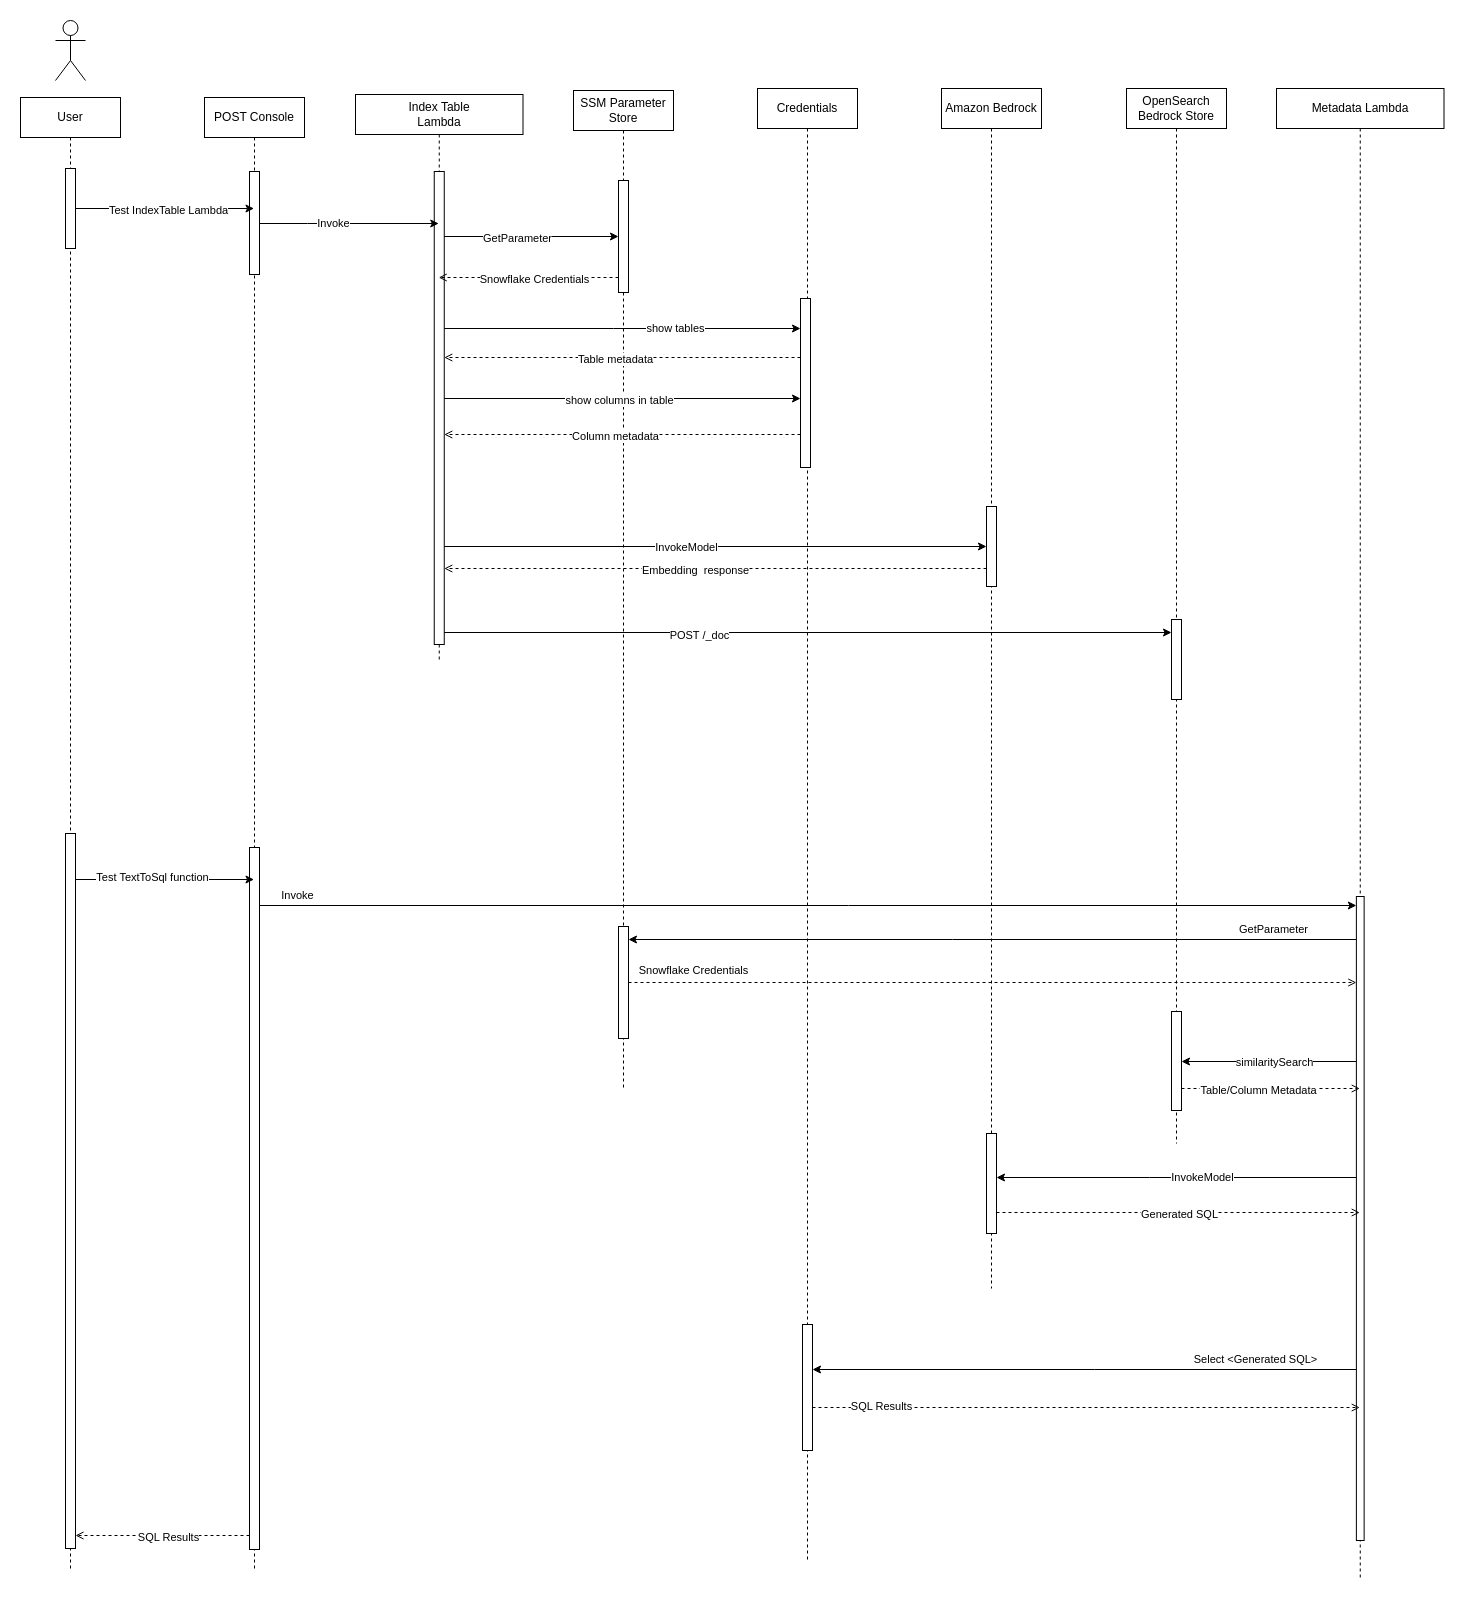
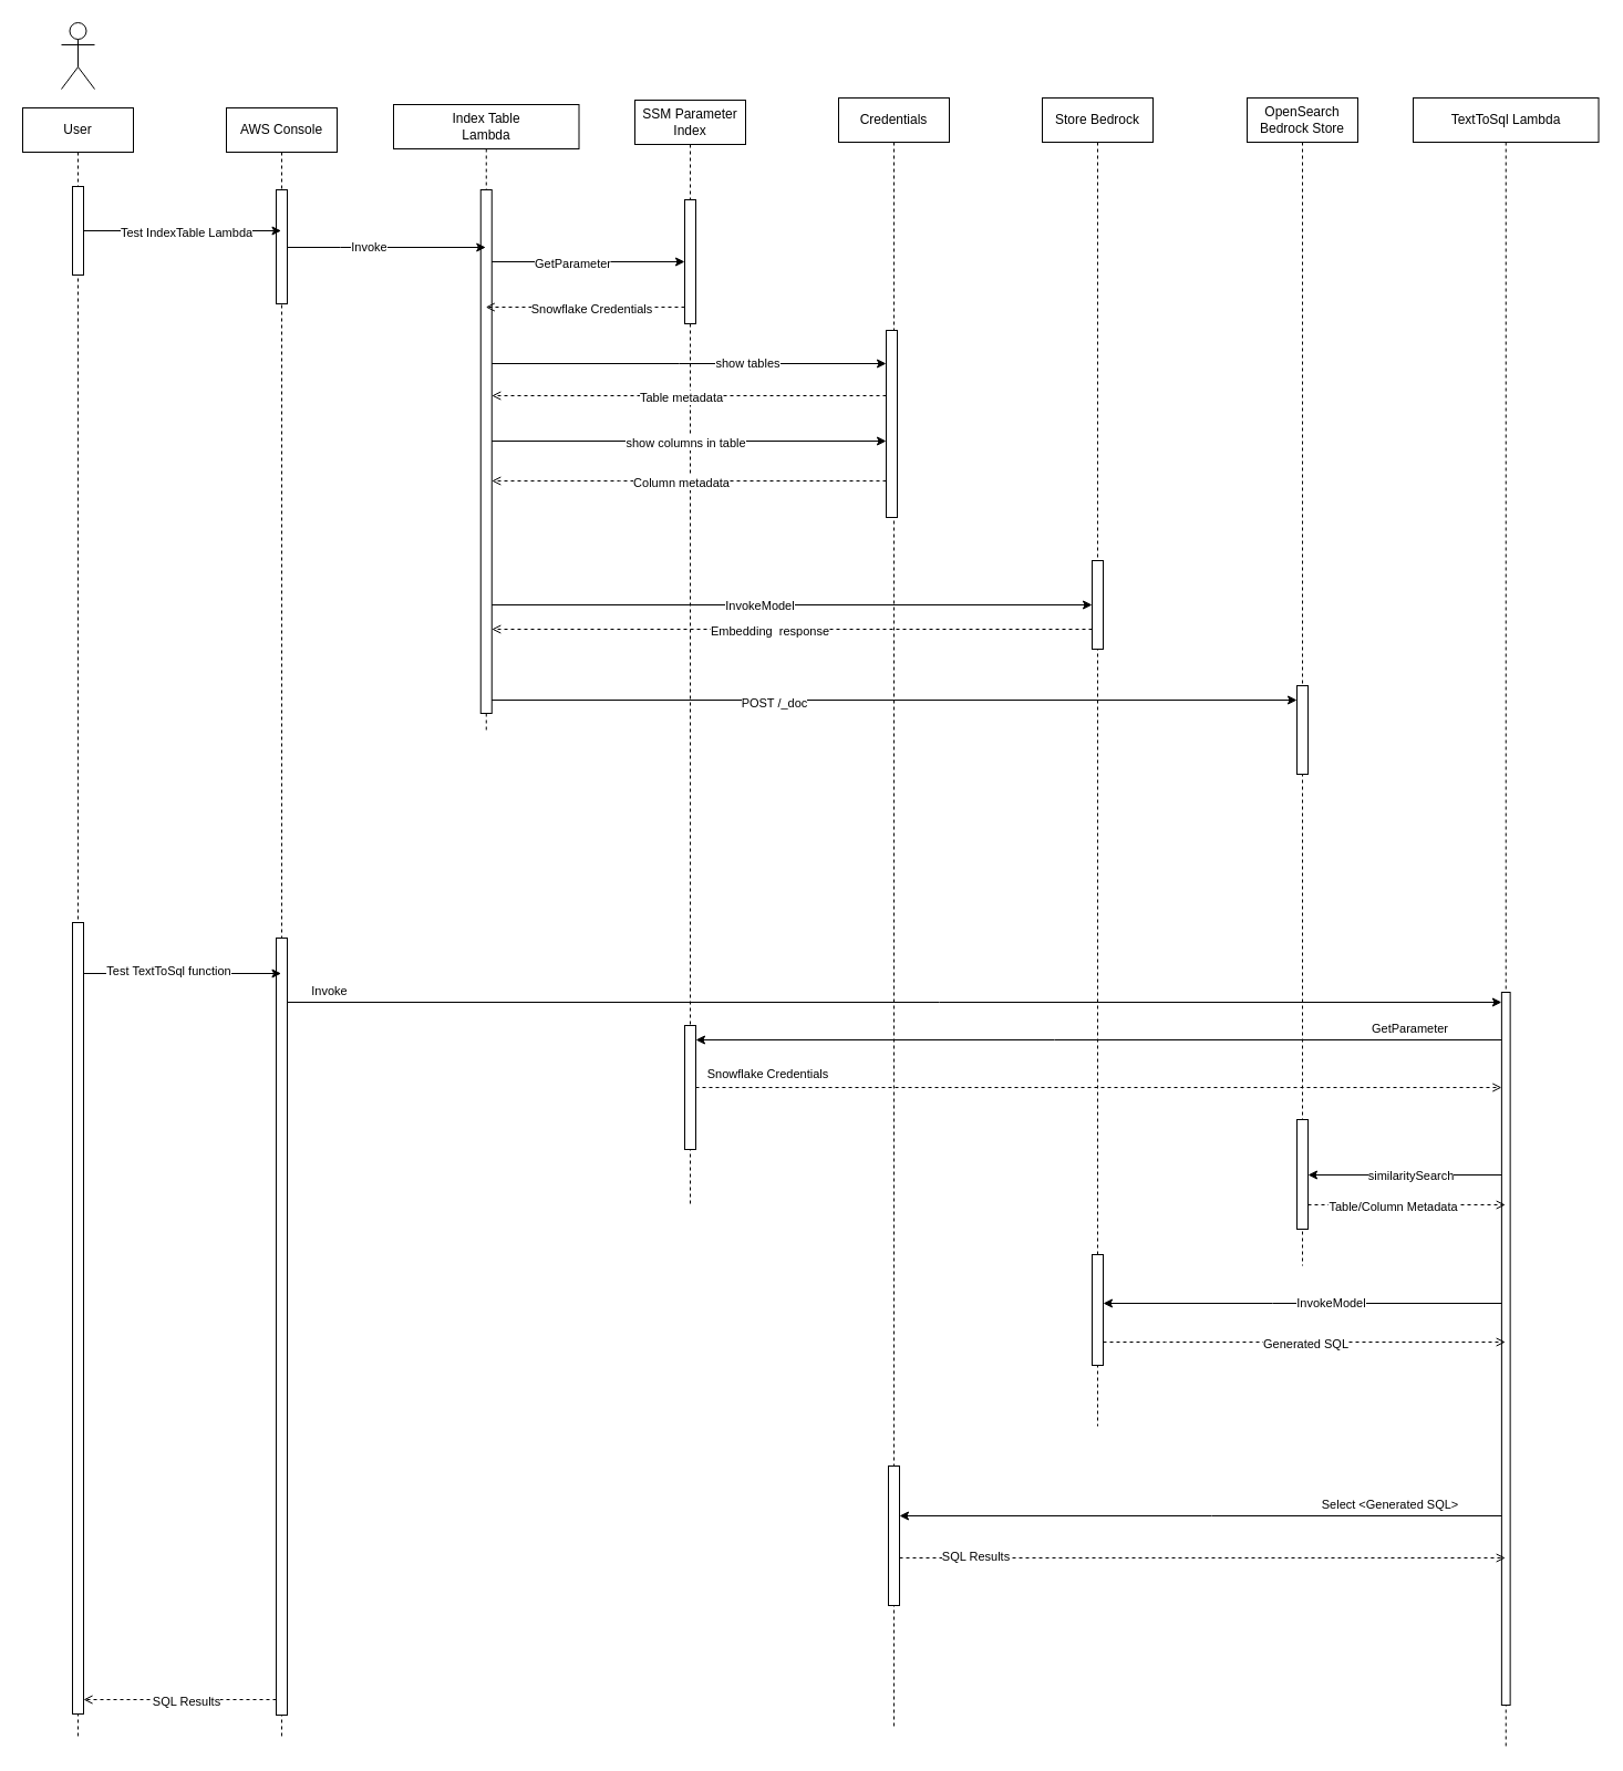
- <mxCell id="12" value="Amazon Bedrock" style="shape=umlLifeline;perimeter=lifelinePerimeter;whiteSpace=wrap;html=1;container=1;dropTarget=0;collapsible=0;recursiveResize=0;outlineConnect=0;portConstraint=eastwest;newEdgeStyle={&quot;edgeStyle&quot;:&quot;elbowEdgeStyle&quot;,&quot;elbow&quot;:&quot;vertical&quot;,&quot;curved&quot;:0,&quot;rounded&quot;:0};" vertex="1" parent="1"><mxGeometry x="941" y="88" width="100" height="1200" as="geometry" /></mxCell>
+ <mxCell id="12" value="Store Bedrock" style="shape=umlLifeline;perimeter=lifelinePerimeter;whiteSpace=wrap;html=1;container=1;dropTarget=0;collapsible=0;recursiveResize=0;outlineConnect=0;portConstraint=eastwest;newEdgeStyle={&quot;edgeStyle&quot;:&quot;elbowEdgeStyle&quot;,&quot;elbow&quot;:&quot;vertical&quot;,&quot;curved&quot;:0,&quot;rounded&quot;:0};" vertex="1" parent="1"><mxGeometry x="941" y="88" width="100" height="1200" as="geometry" /></mxCell>
- <mxCell id="48" value="Metadata Lambda" style="shape=umlLifeline;perimeter=lifelinePerimeter;whiteSpace=wrap;html=1;container=1;dropTarget=0;collapsible=0;recursiveResize=0;outlineConnect=0;portConstraint=eastwest;newEdgeStyle={&quot;edgeStyle&quot;:&quot;elbowEdgeStyle&quot;,&quot;elbow&quot;:&quot;vertical&quot;,&quot;curved&quot;:0,&quot;rounded&quot;:0};" vertex="1" parent="1"><mxGeometry x="1276" y="88" width="167.5" height="1490" as="geometry" /></mxCell>
+ <mxCell id="48" value="TextToSql Lambda" style="shape=umlLifeline;perimeter=lifelinePerimeter;whiteSpace=wrap;html=1;container=1;dropTarget=0;collapsible=0;recursiveResize=0;outlineConnect=0;portConstraint=eastwest;newEdgeStyle={&quot;edgeStyle&quot;:&quot;elbowEdgeStyle&quot;,&quot;elbow&quot;:&quot;vertical&quot;,&quot;curved&quot;:0,&quot;rounded&quot;:0};" vertex="1" parent="1"><mxGeometry x="1276" y="88" width="167.5" height="1490" as="geometry" /></mxCell>
- <mxCell id="18" value="SSM Parameter Store" style="shape=umlLifeline;perimeter=lifelinePerimeter;whiteSpace=wrap;html=1;container=1;dropTarget=0;collapsible=0;recursiveResize=0;outlineConnect=0;portConstraint=eastwest;newEdgeStyle={&quot;edgeStyle&quot;:&quot;elbowEdgeStyle&quot;,&quot;elbow&quot;:&quot;vertical&quot;,&quot;curved&quot;:0,&quot;rounded&quot;:0};" vertex="1" parent="1"><mxGeometry x="573" y="90" width="100" height="999" as="geometry" /></mxCell>
+ <mxCell id="18" value="SSM Parameter Index" style="shape=umlLifeline;perimeter=lifelinePerimeter;whiteSpace=wrap;html=1;container=1;dropTarget=0;collapsible=0;recursiveResize=0;outlineConnect=0;portConstraint=eastwest;newEdgeStyle={&quot;edgeStyle&quot;:&quot;elbowEdgeStyle&quot;,&quot;elbow&quot;:&quot;vertical&quot;,&quot;curved&quot;:0,&quot;rounded&quot;:0};" vertex="1" parent="1"><mxGeometry x="573" y="90" width="100" height="999" as="geometry" /></mxCell>
- <mxCell id="7" value="POST Console" style="shape=umlLifeline;perimeter=lifelinePerimeter;whiteSpace=wrap;html=1;container=1;dropTarget=0;collapsible=0;recursiveResize=0;outlineConnect=0;portConstraint=eastwest;newEdgeStyle={&quot;edgeStyle&quot;:&quot;elbowEdgeStyle&quot;,&quot;elbow&quot;:&quot;vertical&quot;,&quot;curved&quot;:0,&quot;rounded&quot;:0};" vertex="1" parent="1"><mxGeometry x="204" y="97" width="100" height="1473" as="geometry" /></mxCell>
+ <mxCell id="7" value="AWS Console" style="shape=umlLifeline;perimeter=lifelinePerimeter;whiteSpace=wrap;html=1;container=1;dropTarget=0;collapsible=0;recursiveResize=0;outlineConnect=0;portConstraint=eastwest;newEdgeStyle={&quot;edgeStyle&quot;:&quot;elbowEdgeStyle&quot;,&quot;elbow&quot;:&quot;vertical&quot;,&quot;curved&quot;:0,&quot;rounded&quot;:0};" vertex="1" parent="1"><mxGeometry x="204" y="97" width="100" height="1473" as="geometry" /></mxCell>
